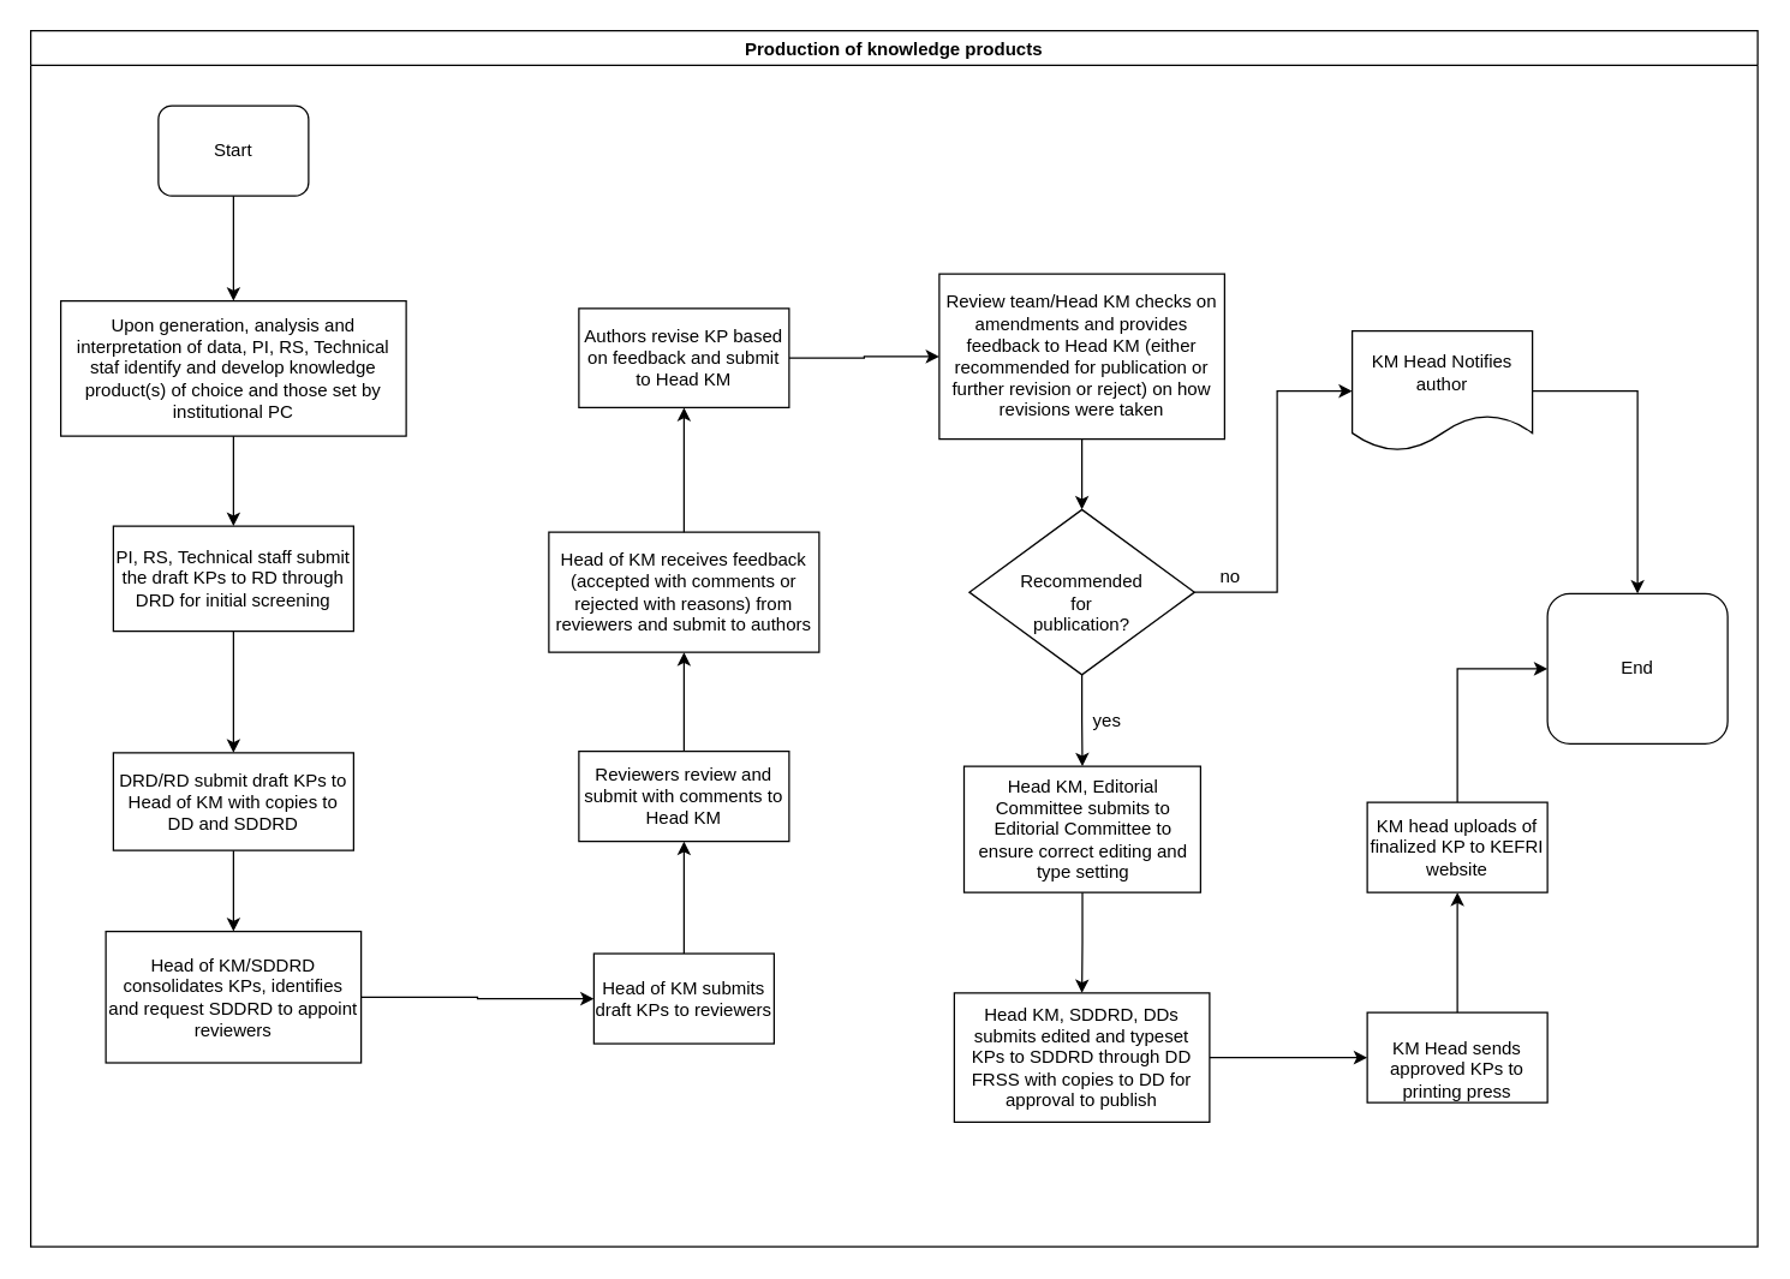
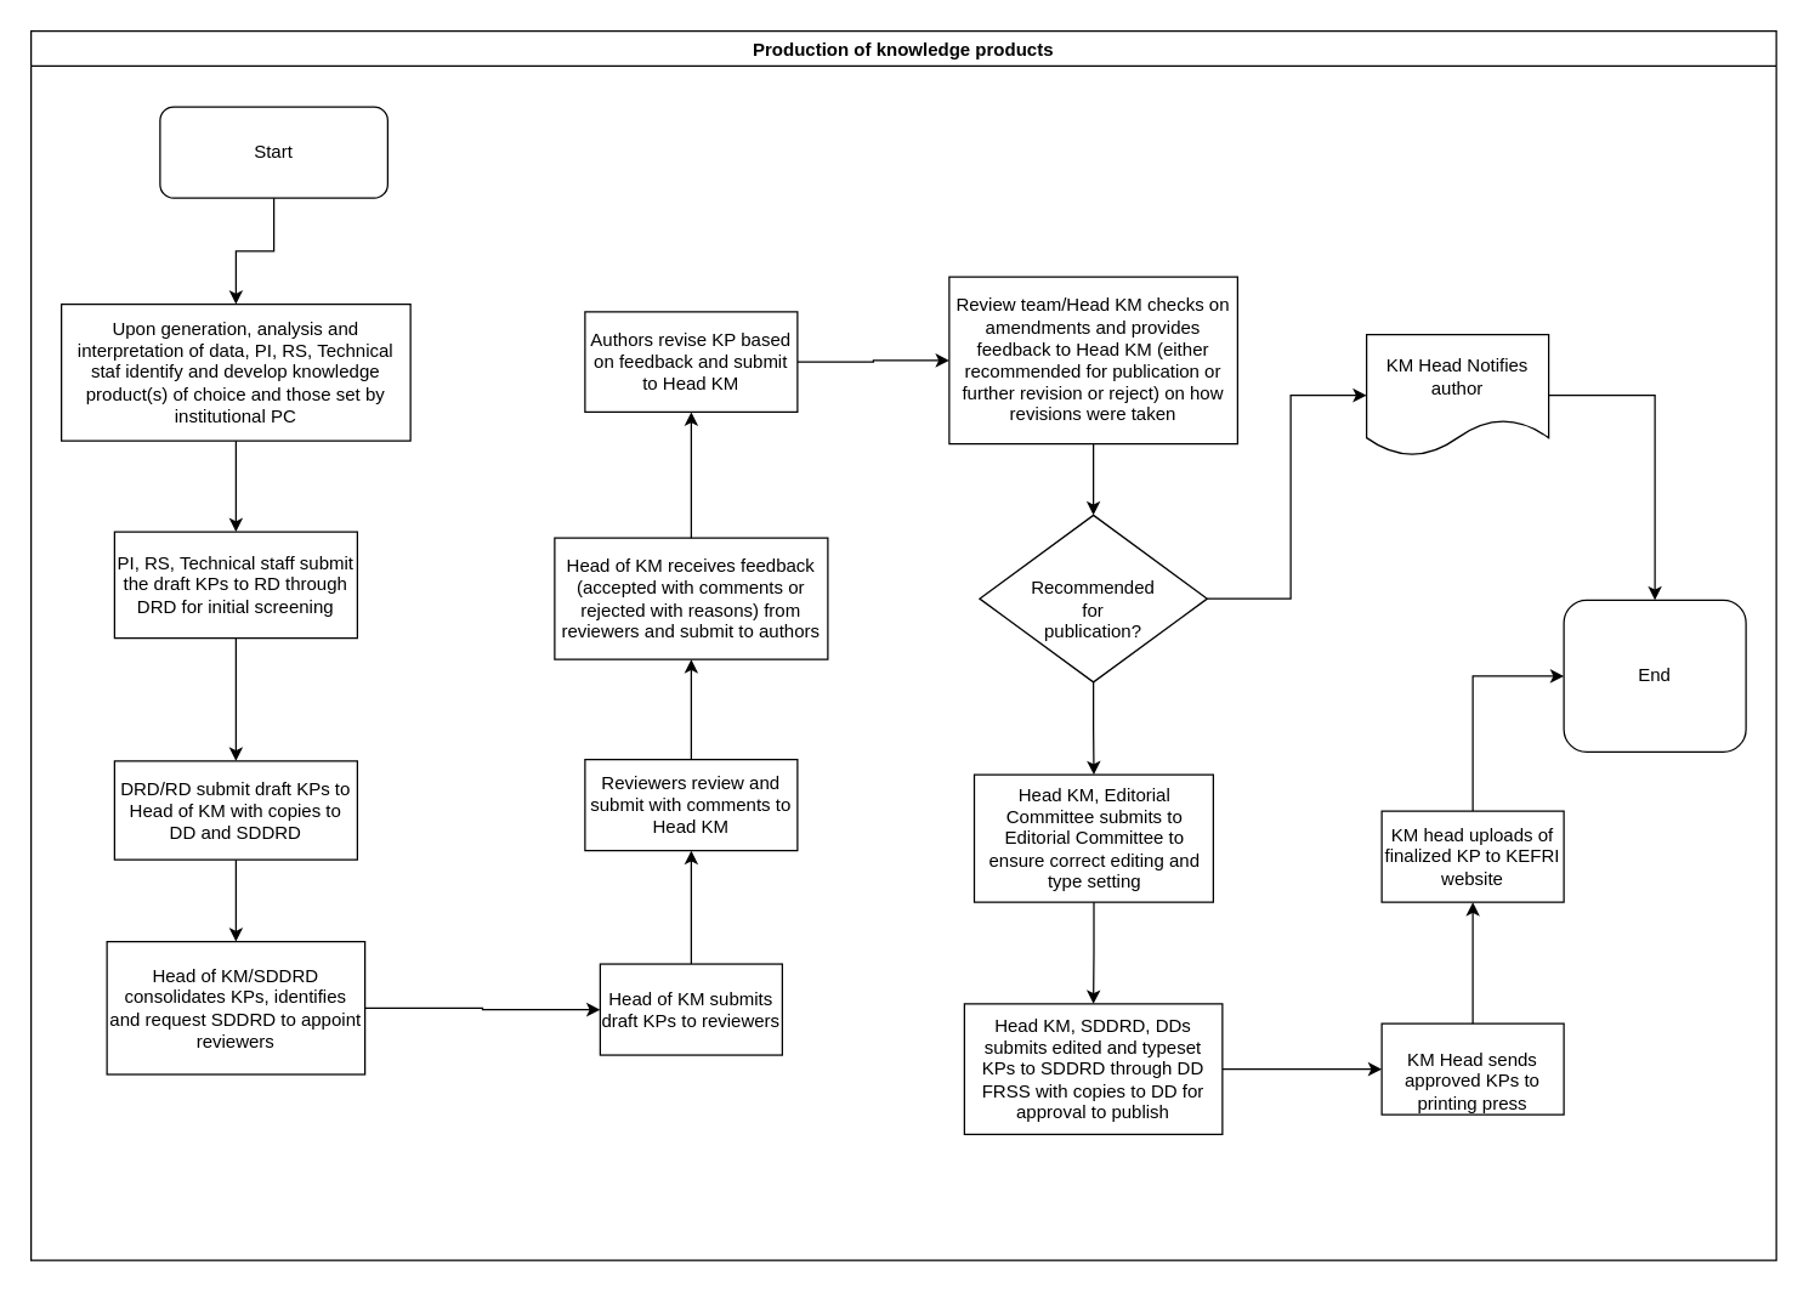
- <mxCell id="3" value="Start" style="rounded=1;whiteSpace=wrap;html=1;" vertex="1" parent="2"><mxGeometry x="85" y="50" width="100" height="60" as="geometry" /></mxCell>
+ <mxCell id="3" value="Start" style="rounded=1;whiteSpace=wrap;html=1;" vertex="1" parent="2"><mxGeometry x="85" y="50" width="150" height="60" as="geometry" /></mxCell>
- <mxCell id="22" value="no" style="text;html=1;strokeColor=none;fillColor=none;align=center;verticalAlign=middle;whiteSpace=wrap;rounded=0;" vertex="1" parent="2"><mxGeometry x="779" y="354" width="40" height="20" as="geometry" /></mxCell>
- <mxCell id="17" value="yes" style="text;html=1;strokeColor=none;fillColor=none;align=center;verticalAlign=middle;whiteSpace=wrap;rounded=0;" vertex="1" parent="2"><mxGeometry x="697" y="450" width="40" height="20" as="geometry" /></mxCell>
